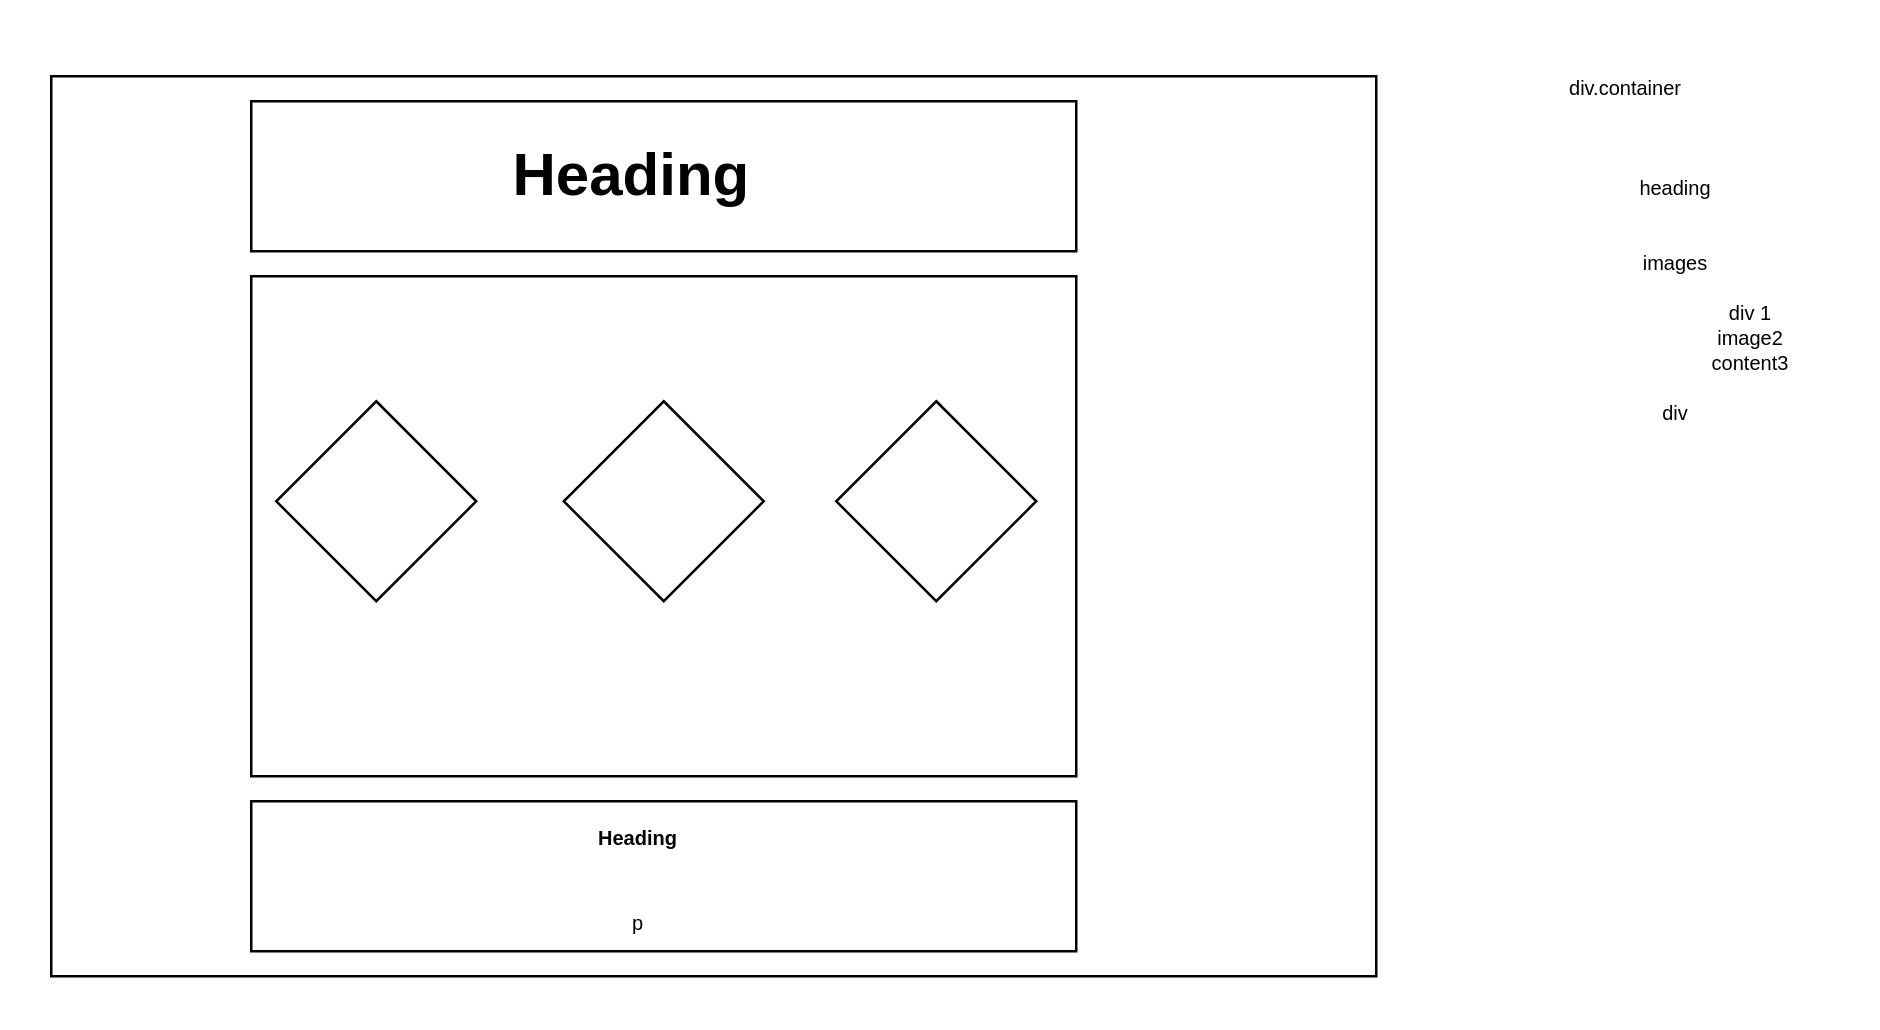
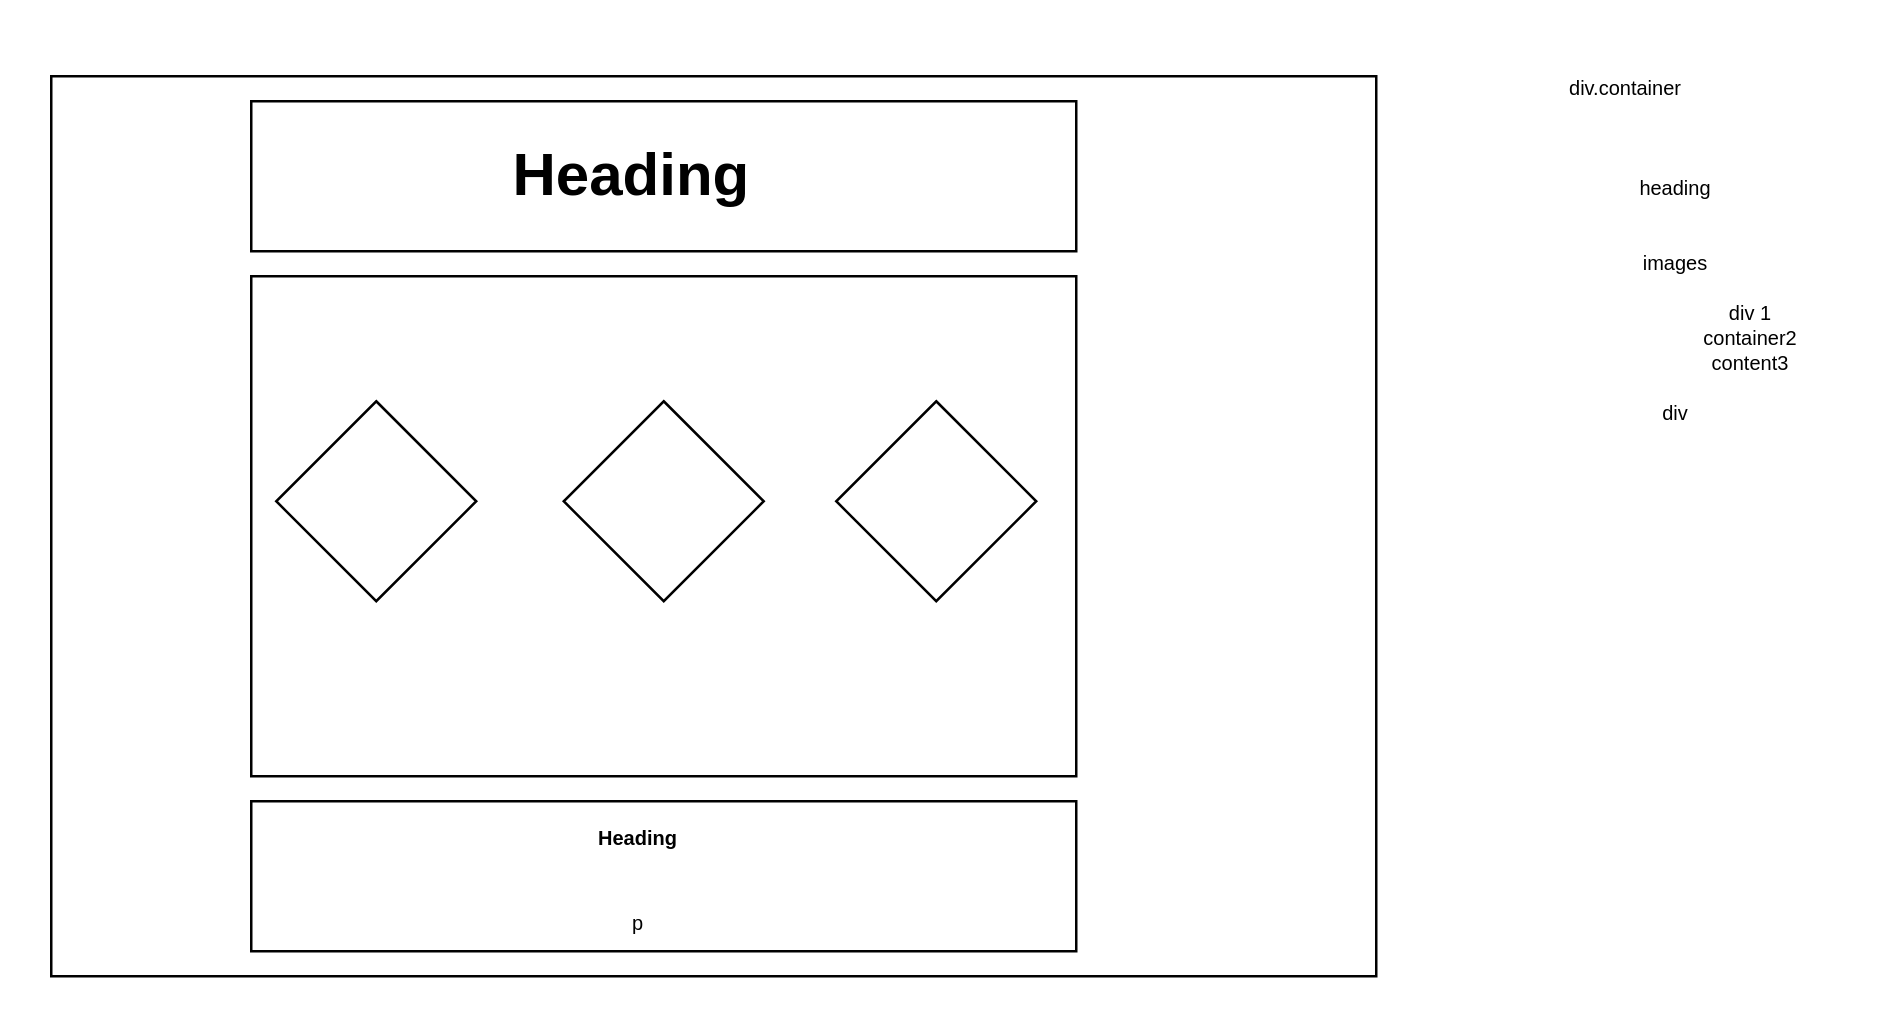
- <mxCell id="16" value="image2" style="text;html=1;strokeColor=none;fillColor=none;align=center;verticalAlign=middle;whiteSpace=wrap;rounded=0;fontSize=8;" vertex="1" parent="1"><mxGeometry x="670" y="120" width="60" height="30" as="geometry" /></mxCell>
+ <mxCell id="16" value="container2" style="text;html=1;strokeColor=none;fillColor=none;align=center;verticalAlign=middle;whiteSpace=wrap;rounded=0;fontSize=8;" vertex="1" parent="1"><mxGeometry x="670" y="120" width="60" height="30" as="geometry" /></mxCell>
